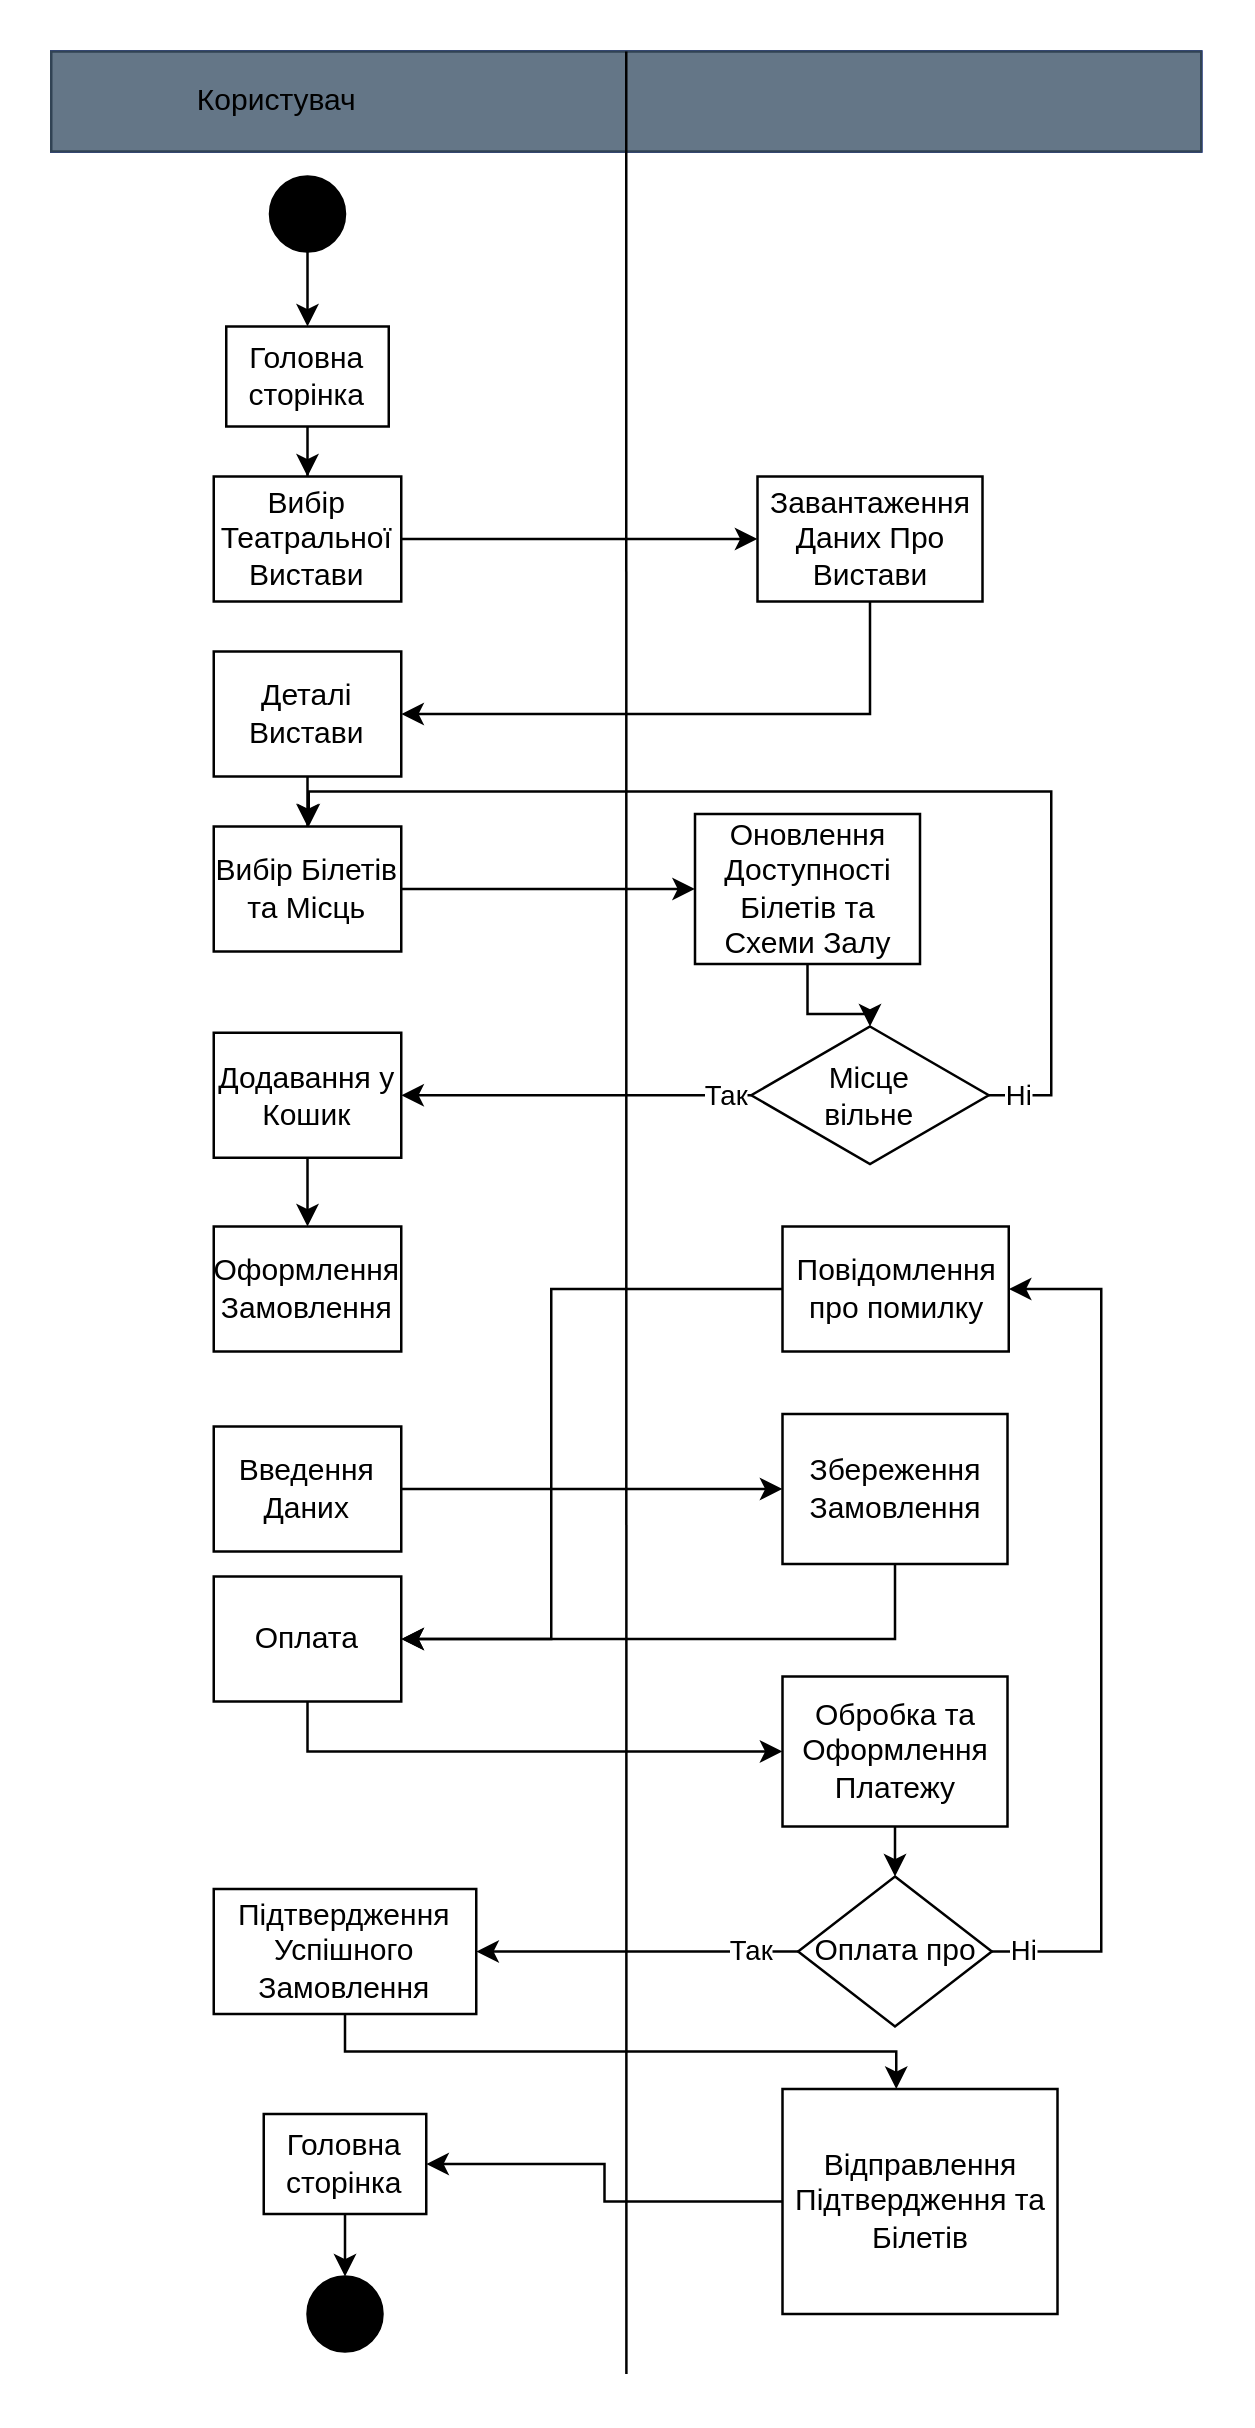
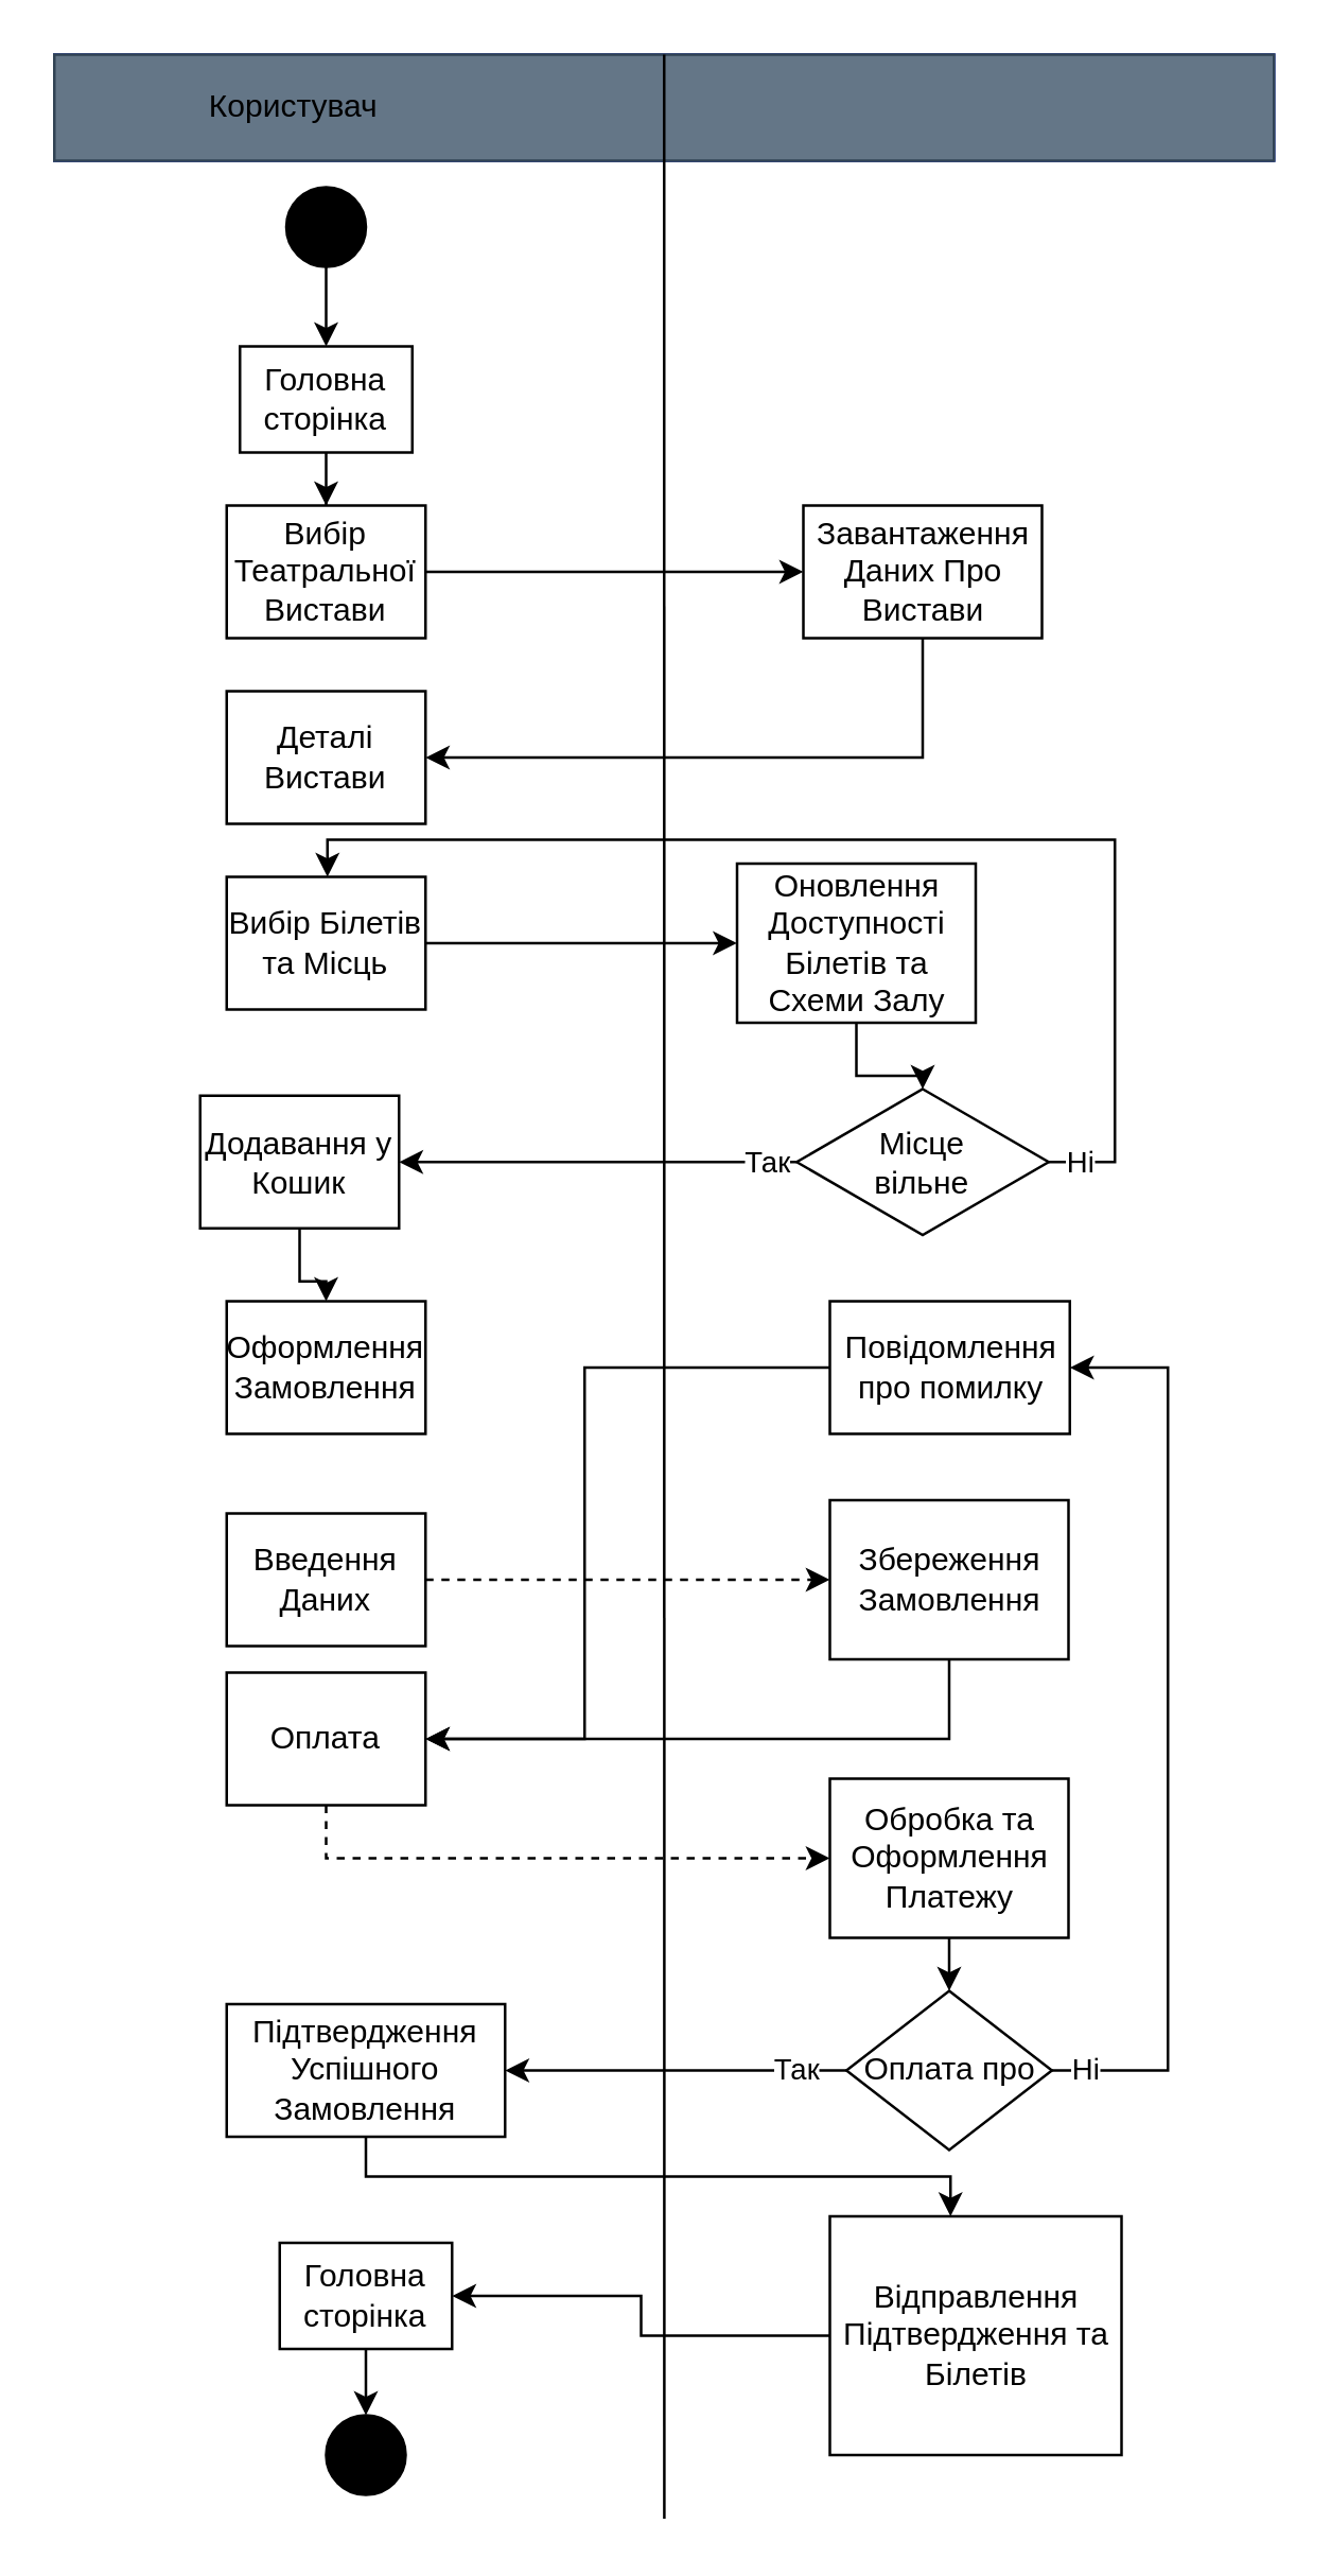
- <mxCell id="12" style="edgeStyle=orthogonalEdgeStyle;rounded=0;orthogonalLoop=1;jettySize=auto;html=1;" edge="1" parent="1" source="13" target="15"><mxGeometry relative="1" as="geometry" /></mxCell>
- <mxCell id="17" value="Додавання у Кошик" style="rounded=0;whiteSpace=wrap;html=1;" vertex="1" parent="1"><mxGeometry x="85" y="412.5" width="75" height="50" as="geometry" /></mxCell>
+ <mxCell id="17" value="Додавання у Кошик" style="rounded=0;whiteSpace=wrap;html=1;" vertex="1" parent="1"><mxGeometry x="75" y="412.5" width="75" height="50" as="geometry" /></mxCell>
- <mxCell id="19" style="edgeStyle=orthogonalEdgeStyle;rounded=0;orthogonalLoop=1;jettySize=auto;html=1;" edge="1" parent="1" source="20" target="30"><mxGeometry relative="1" as="geometry" /></mxCell>
+ <mxCell id="19" style="edgeStyle=orthogonalEdgeStyle;rounded=0;orthogonalLoop=1;jettySize=auto;html=1;dashed=1;" edge="1" parent="1" source="20" target="30"><mxGeometry relative="1" as="geometry" /></mxCell>
- <mxCell id="21" style="edgeStyle=orthogonalEdgeStyle;rounded=0;orthogonalLoop=1;jettySize=auto;html=1;exitX=0.5;exitY=1;exitDx=0;exitDy=0;entryX=0;entryY=0.5;entryDx=0;entryDy=0;" edge="1" parent="1" source="22" target="32"><mxGeometry relative="1" as="geometry"><mxPoint x="123" y="680" as="sourcePoint" /><Array as="points"><mxPoint x="123" y="700" /></Array></mxGeometry></mxCell>
+ <mxCell id="21" style="edgeStyle=orthogonalEdgeStyle;rounded=0;orthogonalLoop=1;jettySize=auto;html=1;exitX=0.5;exitY=1;exitDx=0;exitDy=0;entryX=0;entryY=0.5;entryDx=0;entryDy=0;dashed=1;" edge="1" parent="1" source="22" target="32"><mxGeometry relative="1" as="geometry"><mxPoint x="123" y="680" as="sourcePoint" /><Array as="points"><mxPoint x="123" y="700" /></Array></mxGeometry></mxCell>
